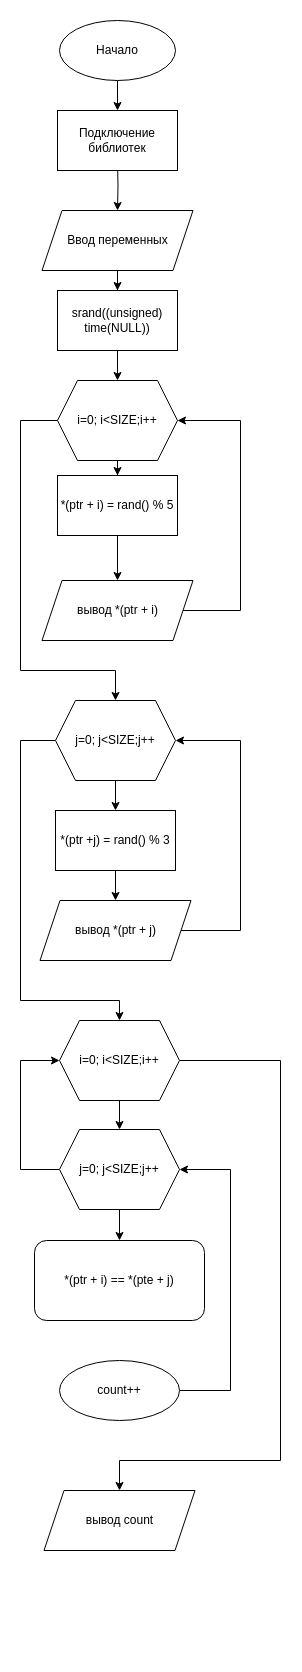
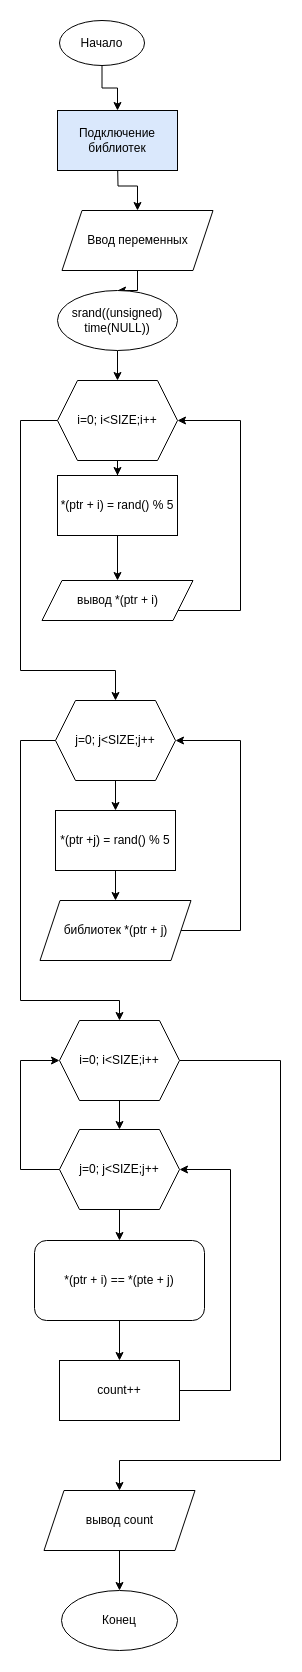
- <mxCell id="3" value="Начало" style="ellipse;whiteSpace=wrap;html=1;" vertex="1" parent="1"><mxGeometry x="59" y="20" width="116" height="60" as="geometry" /></mxCell>
+ <mxCell id="3" value="Начало" style="ellipse;whiteSpace=wrap;html=1;" vertex="1" parent="1"><mxGeometry x="59" y="20" width="85" height="45" as="geometry" /></mxCell>
- <mxCell id="6" value="Подключение&lt;div&gt;библиотек&lt;/div&gt;" style="rounded=0;whiteSpace=wrap;html=1;" vertex="1" parent="1"><mxGeometry x="57" y="110" width="120" height="60" as="geometry" /></mxCell>
+ <mxCell id="6" value="Подключение&lt;div&gt;библиотек&lt;/div&gt;" style="rounded=0;whiteSpace=wrap;html=1;fillColor=#dae8fc;" vertex="1" parent="1"><mxGeometry x="57" y="110" width="120" height="60" as="geometry" /></mxCell>
- <mxCell id="8" value="Ввод переменных" style="shape=parallelogram;perimeter=parallelogramPerimeter;whiteSpace=wrap;html=1;fixedSize=1;" vertex="1" parent="1"><mxGeometry x="41.5" y="210" width="151" height="60" as="geometry" /></mxCell>
+ <mxCell id="8" value="Ввод переменных" style="shape=parallelogram;perimeter=parallelogramPerimeter;whiteSpace=wrap;html=1;fixedSize=1;" vertex="1" parent="1"><mxGeometry x="61.5" y="210" width="151" height="60" as="geometry" /></mxCell>
- <mxCell id="14" value="srand((unsigned)&lt;div&gt;time(NULL))&lt;br&gt;&lt;/div&gt;" style="rounded=0;whiteSpace=wrap;html=1;" vertex="1" parent="1"><mxGeometry x="57" y="290" width="120" height="60" as="geometry" /></mxCell>
+ <mxCell id="14" value="srand((unsigned)&lt;div&gt;time(NULL))&lt;br&gt;&lt;/div&gt;" style="ellipse;whiteSpace=wrap;html=1;" vertex="1" parent="1"><mxGeometry x="57" y="290" width="120" height="60" as="geometry" /></mxCell>
- <mxCell id="18" value="вывод *(ptr + i)" style="shape=parallelogram;perimeter=parallelogramPerimeter;whiteSpace=wrap;html=1;fixedSize=1;" vertex="1" parent="1"><mxGeometry x="41.5" y="580" width="151" height="60" as="geometry" /></mxCell>
+ <mxCell id="18" value="вывод *(ptr + i)" style="shape=parallelogram;perimeter=parallelogramPerimeter;whiteSpace=wrap;html=1;fixedSize=1;" vertex="1" parent="1"><mxGeometry x="41.5" y="580" width="151" height="40" as="geometry" /></mxCell>
- <mxCell id="23" value="&lt;div&gt;*(ptr +j) = rand() % 3&lt;br&gt;&lt;/div&gt;" style="rounded=0;whiteSpace=wrap;html=1;" vertex="1" parent="1"><mxGeometry x="55" y="810" width="120" height="60" as="geometry" /></mxCell>
+ <mxCell id="23" value="&lt;div&gt;*(ptr +j) = rand() % 5&lt;br&gt;&lt;/div&gt;" style="rounded=0;whiteSpace=wrap;html=1;" vertex="1" parent="1"><mxGeometry x="55" y="810" width="120" height="60" as="geometry" /></mxCell>
- <mxCell id="25" value="вывод *(ptr + j)" style="shape=parallelogram;perimeter=parallelogramPerimeter;whiteSpace=wrap;html=1;fixedSize=1;" vertex="1" parent="1"><mxGeometry x="39.5" y="900" width="151" height="60" as="geometry" /></mxCell>
+ <mxCell id="25" value="библиотек *(ptr + j)" style="shape=parallelogram;perimeter=parallelogramPerimeter;whiteSpace=wrap;html=1;fixedSize=1;" vertex="1" parent="1"><mxGeometry x="39.5" y="900" width="151" height="60" as="geometry" /></mxCell>
+ <mxCell id="32" value="" style="edgeStyle=orthogonalEdgeStyle;rounded=0;orthogonalLoop=1;jettySize=auto;html=1;" edge="1" parent="1" source="33" target="35"><mxGeometry relative="1" as="geometry" /></mxCell>
- <mxCell id="35" value="count++" style="ellipse;whiteSpace=wrap;html=1;" vertex="1" parent="1"><mxGeometry x="59" y="1360" width="120" height="60" as="geometry" /></mxCell>
+ <mxCell id="35" value="count++" style="rounded=0;whiteSpace=wrap;html=1;" vertex="1" parent="1"><mxGeometry x="59" y="1360" width="120" height="60" as="geometry" /></mxCell>
+ <mxCell id="36" value="" style="edgeStyle=orthogonalEdgeStyle;rounded=0;orthogonalLoop=1;jettySize=auto;html=1;" edge="1" parent="1" source="37" target="12"><mxGeometry relative="1" as="geometry" /></mxCell>
+ <mxCell id="12" value="Конец" style="ellipse;whiteSpace=wrap;html=1;" vertex="1" parent="1"><mxGeometry x="61" y="1590" width="116" height="60" as="geometry" /></mxCell>
